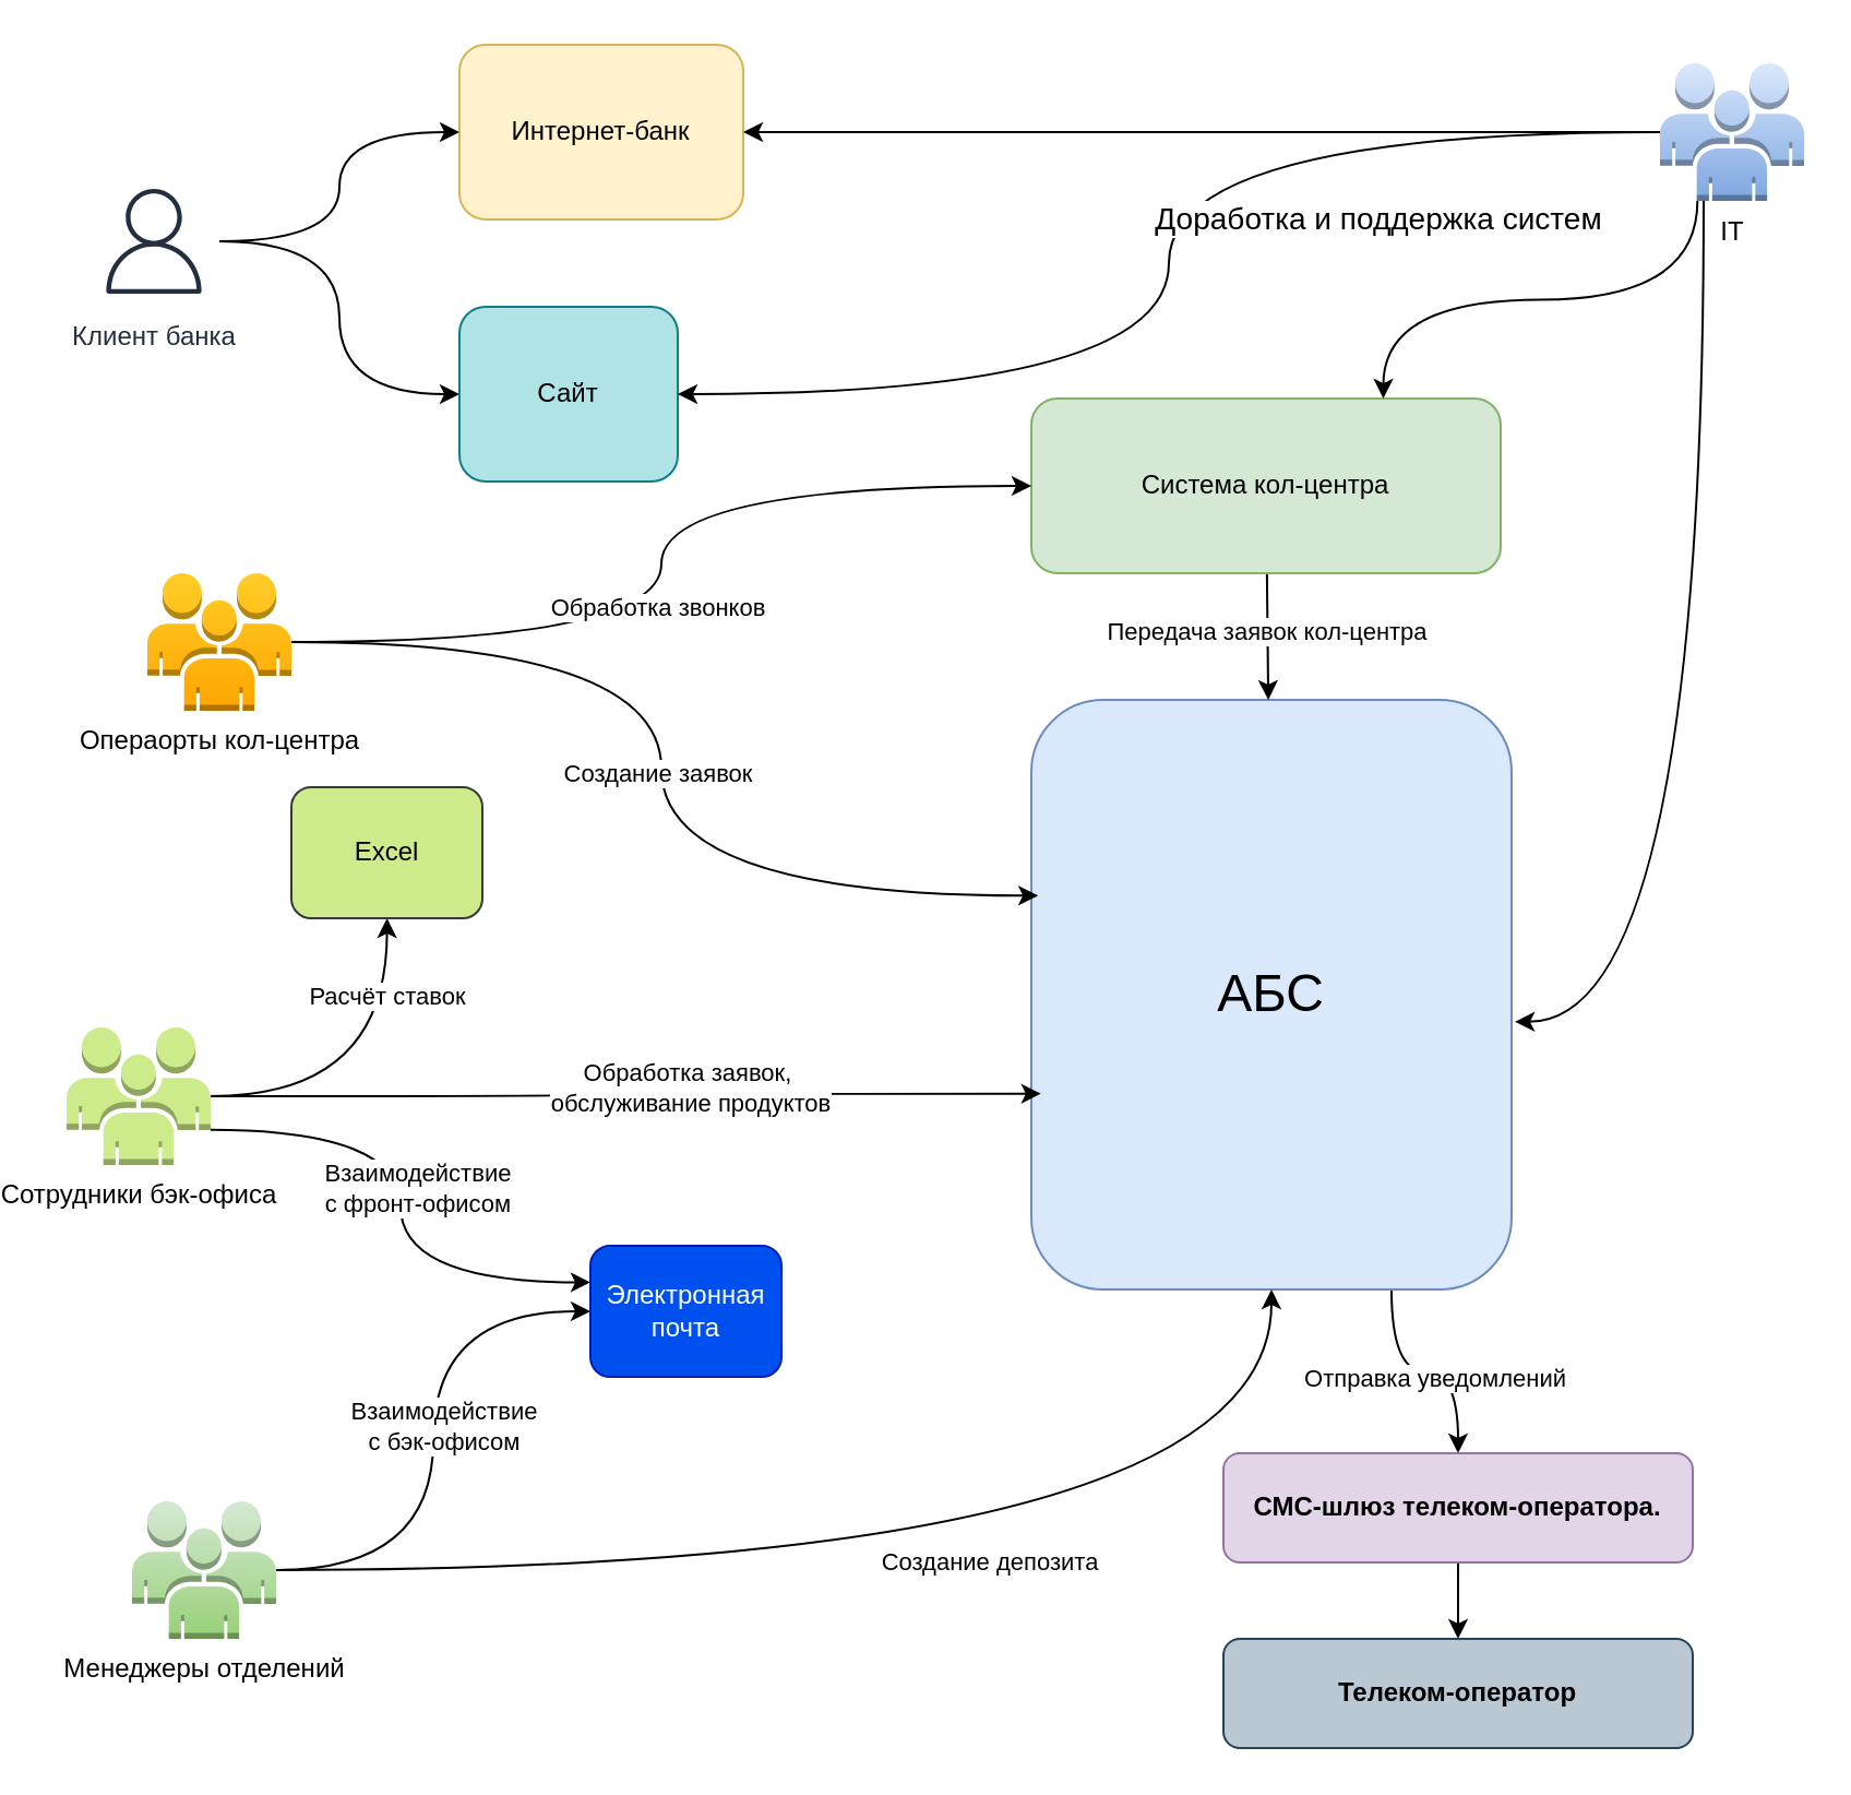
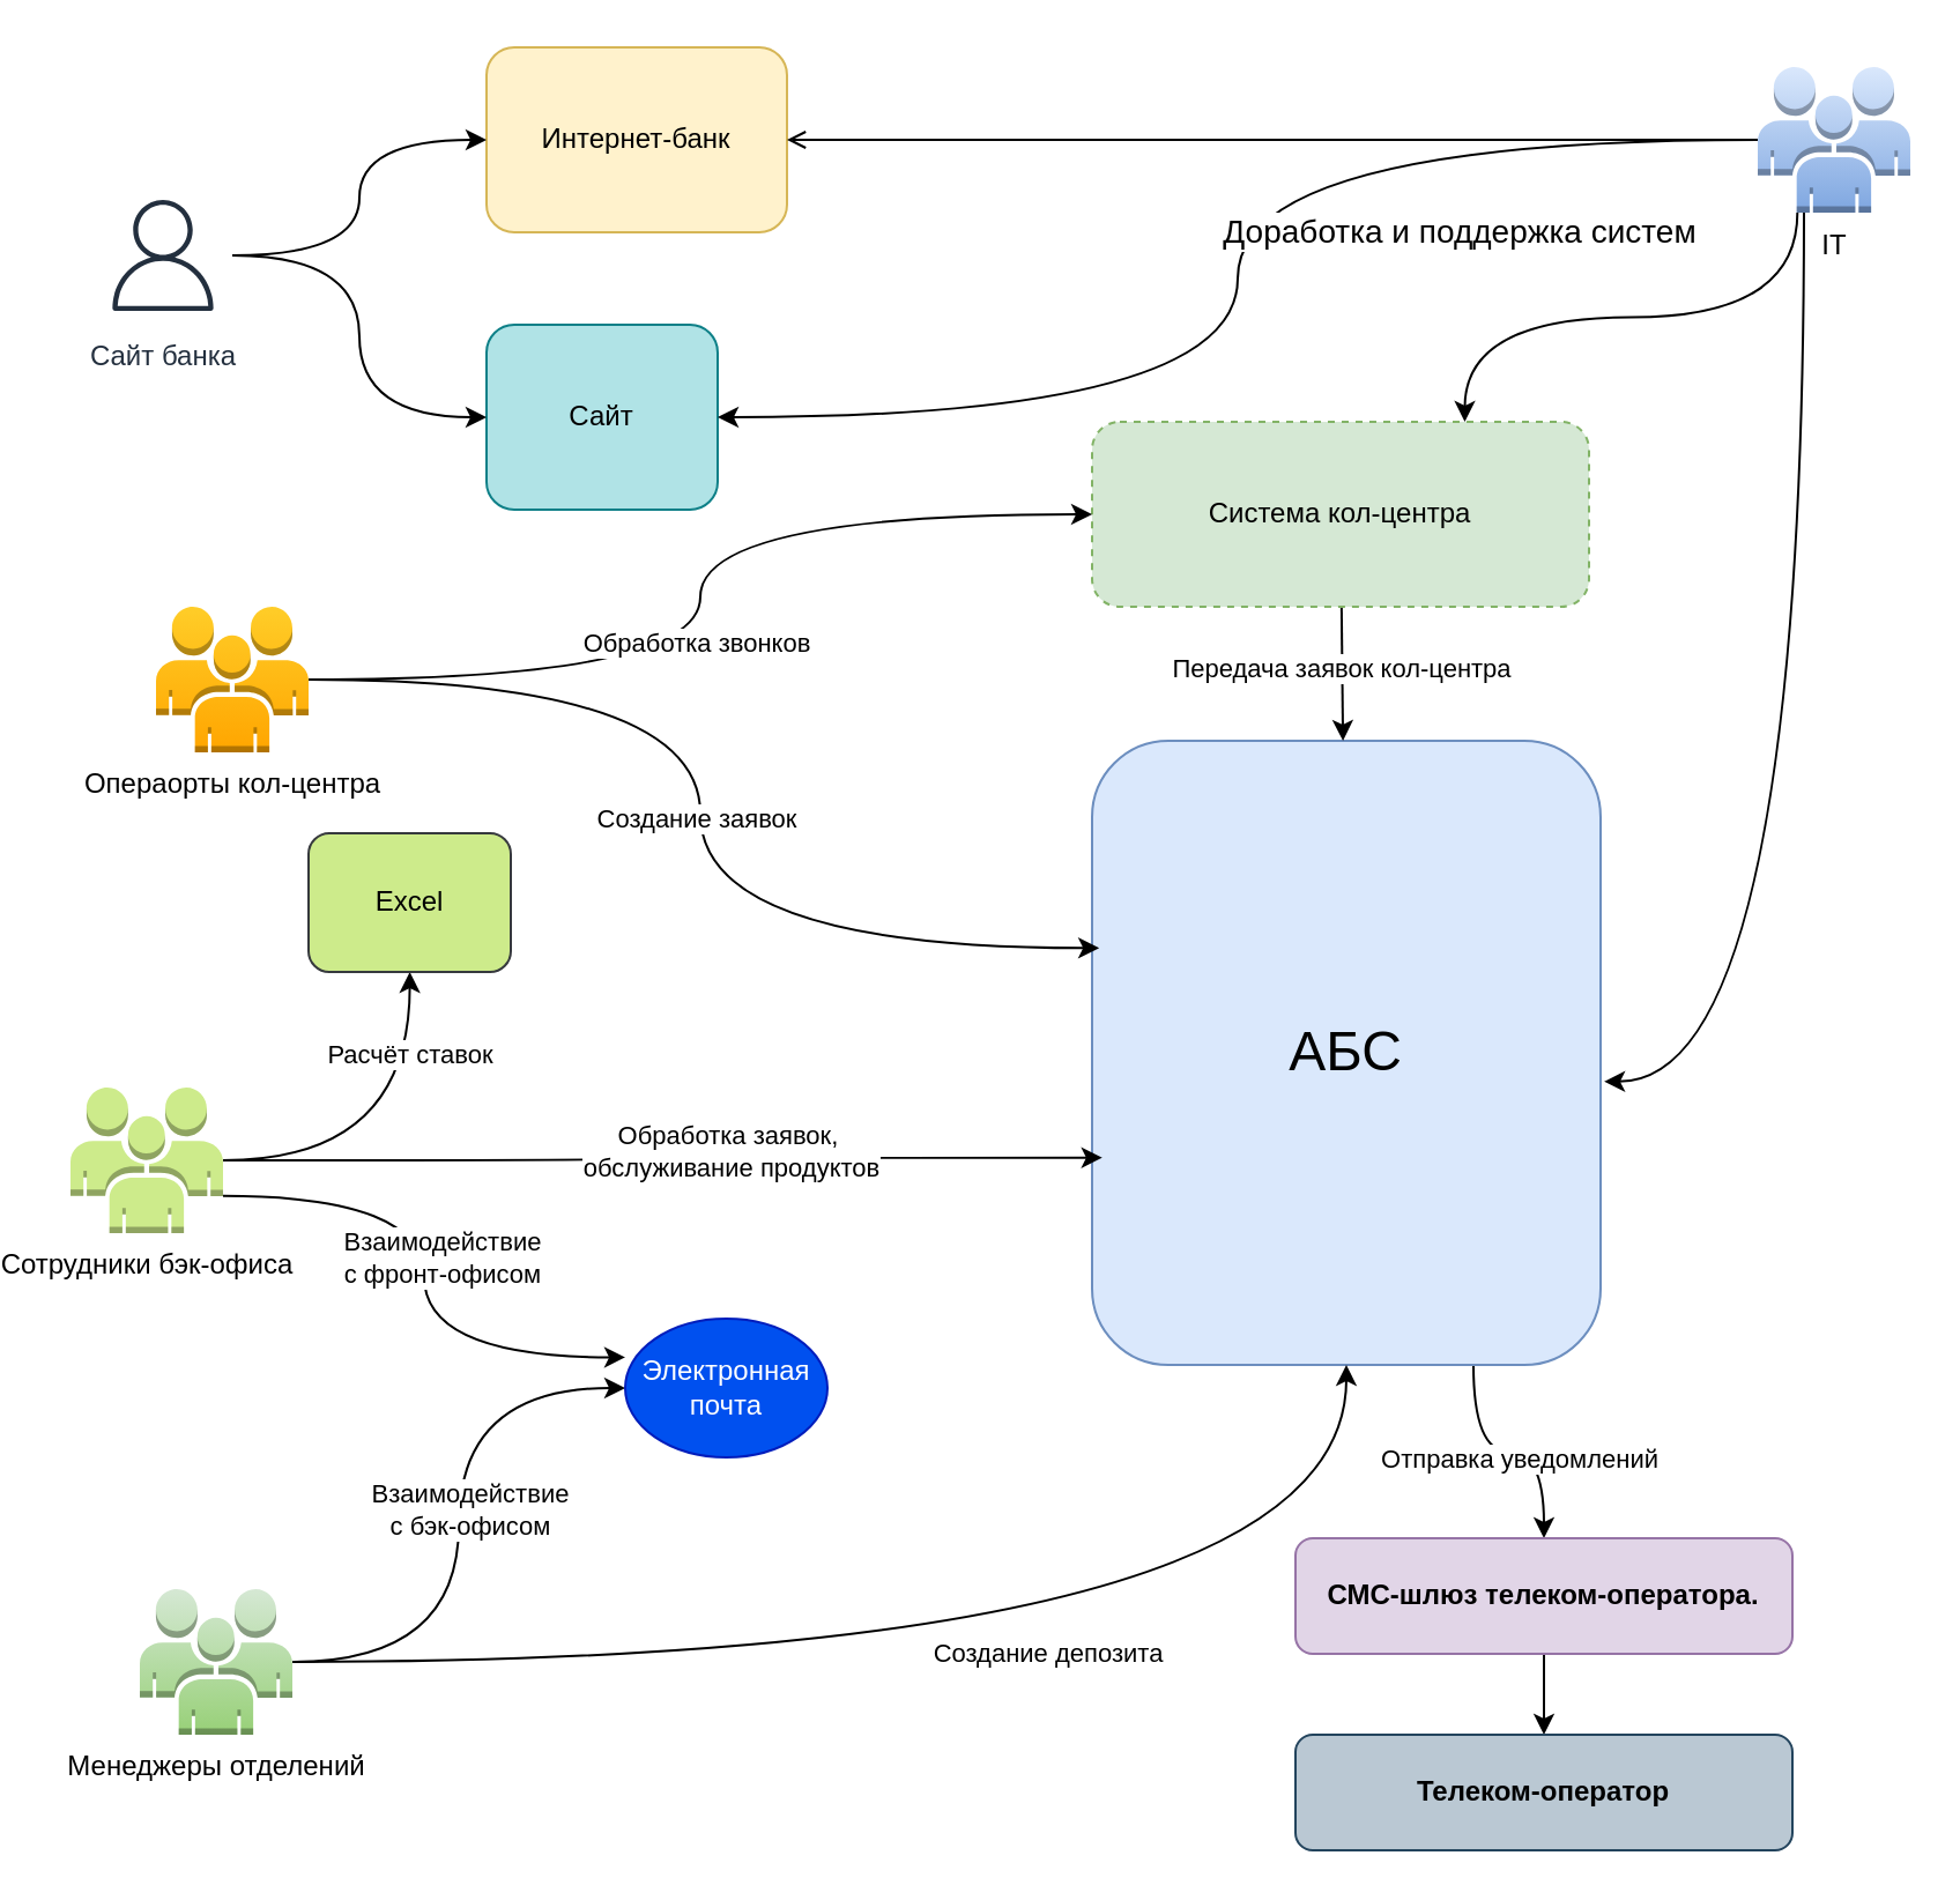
- <mxCell id="29" style="edgeStyle=orthogonalEdgeStyle;html=1;curved=1;" edge="1" parent="1" source="33" target="11"><mxGeometry relative="1" as="geometry" /></mxCell>
+ <mxCell id="29" style="edgeStyle=orthogonalEdgeStyle;html=1;curved=1;endArrow=open;" edge="1" parent="1" source="33" target="11"><mxGeometry relative="1" as="geometry" /></mxCell>
- <mxCell id="15" value="Клиент банка" style="sketch=0;outlineConnect=0;fontColor=#232F3E;gradientColor=none;strokeColor=#232F3E;fillColor=#ffffff;dashed=0;verticalLabelPosition=bottom;verticalAlign=top;align=center;html=1;fontSize=12;fontStyle=0;aspect=fixed;shape=mxgraph.aws4.resourceIcon;resIcon=mxgraph.aws4.user;" vertex="1" parent="1"><mxGeometry x="30" y="80" width="60" height="60" as="geometry" /></mxCell>
+ <mxCell id="15" value="Сайт банка" style="sketch=0;outlineConnect=0;fontColor=#232F3E;gradientColor=none;strokeColor=#232F3E;fillColor=#ffffff;dashed=0;verticalLabelPosition=bottom;verticalAlign=top;align=center;html=1;fontSize=12;fontStyle=0;aspect=fixed;shape=mxgraph.aws4.resourceIcon;resIcon=mxgraph.aws4.user;" vertex="1" parent="1"><mxGeometry x="30" y="80" width="60" height="60" as="geometry" /></mxCell>
- <mxCell id="7" value="Система кол-центра" style="rounded=1;whiteSpace=wrap;html=1;fillColor=#d5e8d4;strokeColor=#82b366;" vertex="1" parent="1"><mxGeometry x="462" y="182" width="215" height="80" as="geometry" /></mxCell>
+ <mxCell id="7" value="Система кол-центра" style="rounded=1;whiteSpace=wrap;html=1;fillColor=#d5e8d4;strokeColor=#82b366;dashed=1;" vertex="1" parent="1"><mxGeometry x="462" y="182" width="215" height="80" as="geometry" /></mxCell>
- <mxCell id="38" value="Электронная почта" style="rounded=1;whiteSpace=wrap;html=1;fillColor=#0050ef;strokeColor=#001DBC;fontColor=#ffffff;" vertex="1" parent="1"><mxGeometry x="260" y="570" width="87.5" height="60" as="geometry" /></mxCell>
+ <mxCell id="38" value="Электронная почта" style="ellipse;whiteSpace=wrap;html=1;fillColor=#0050ef;strokeColor=#001DBC;fontColor=#ffffff;" vertex="1" parent="1"><mxGeometry x="260" y="570" width="87.5" height="60" as="geometry" /></mxCell>
